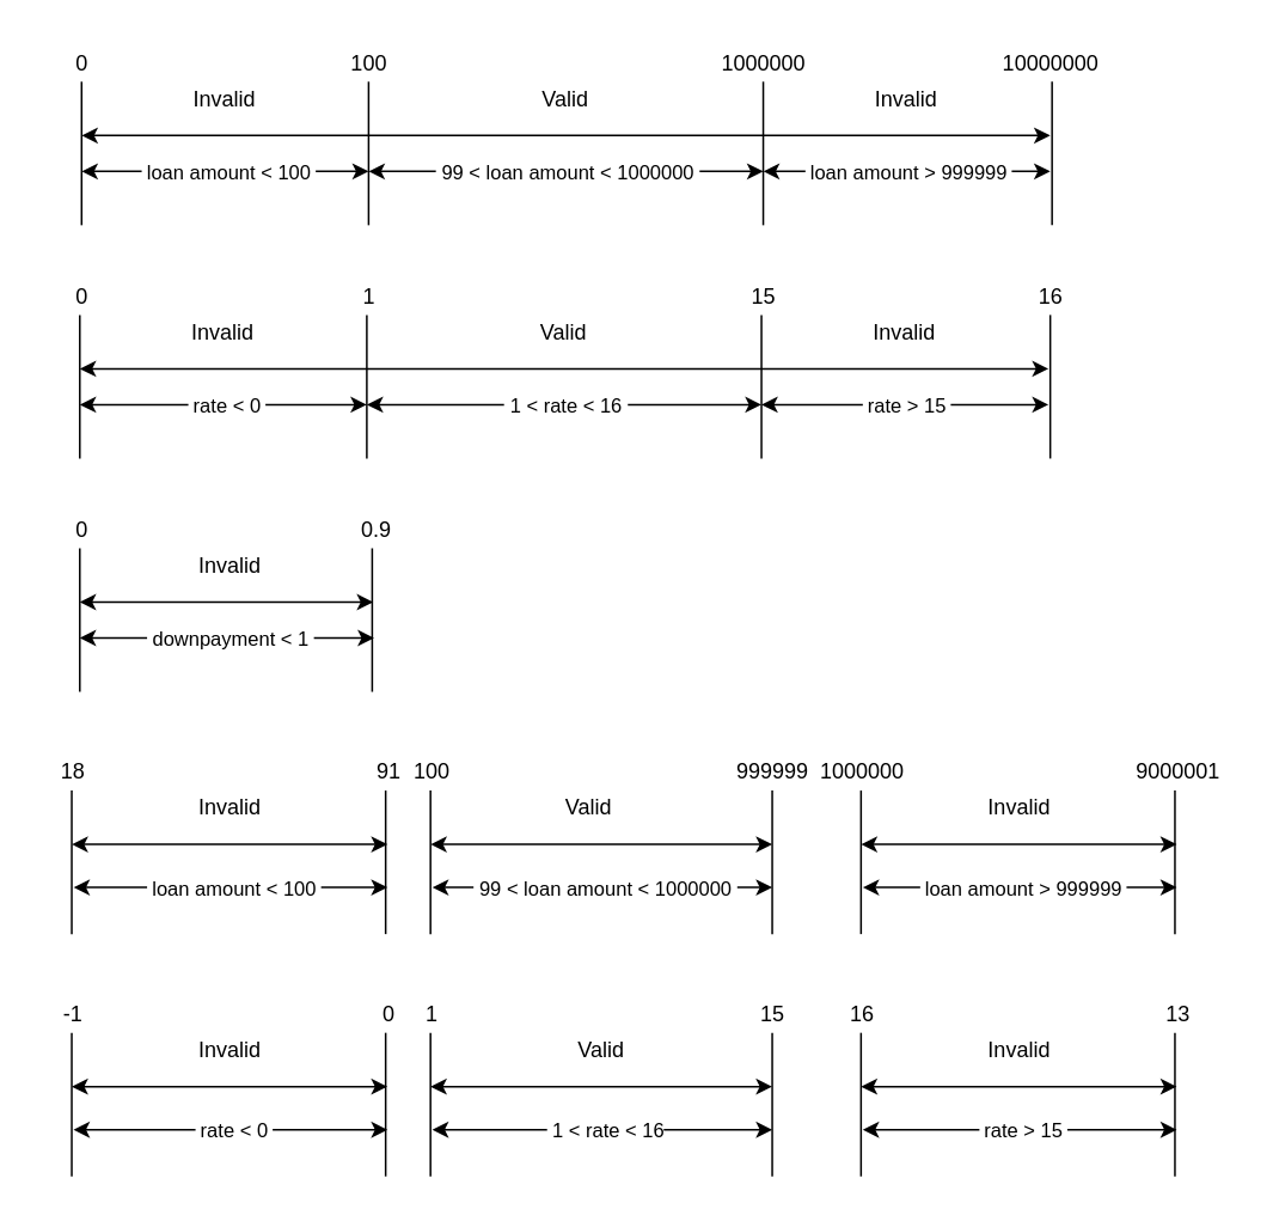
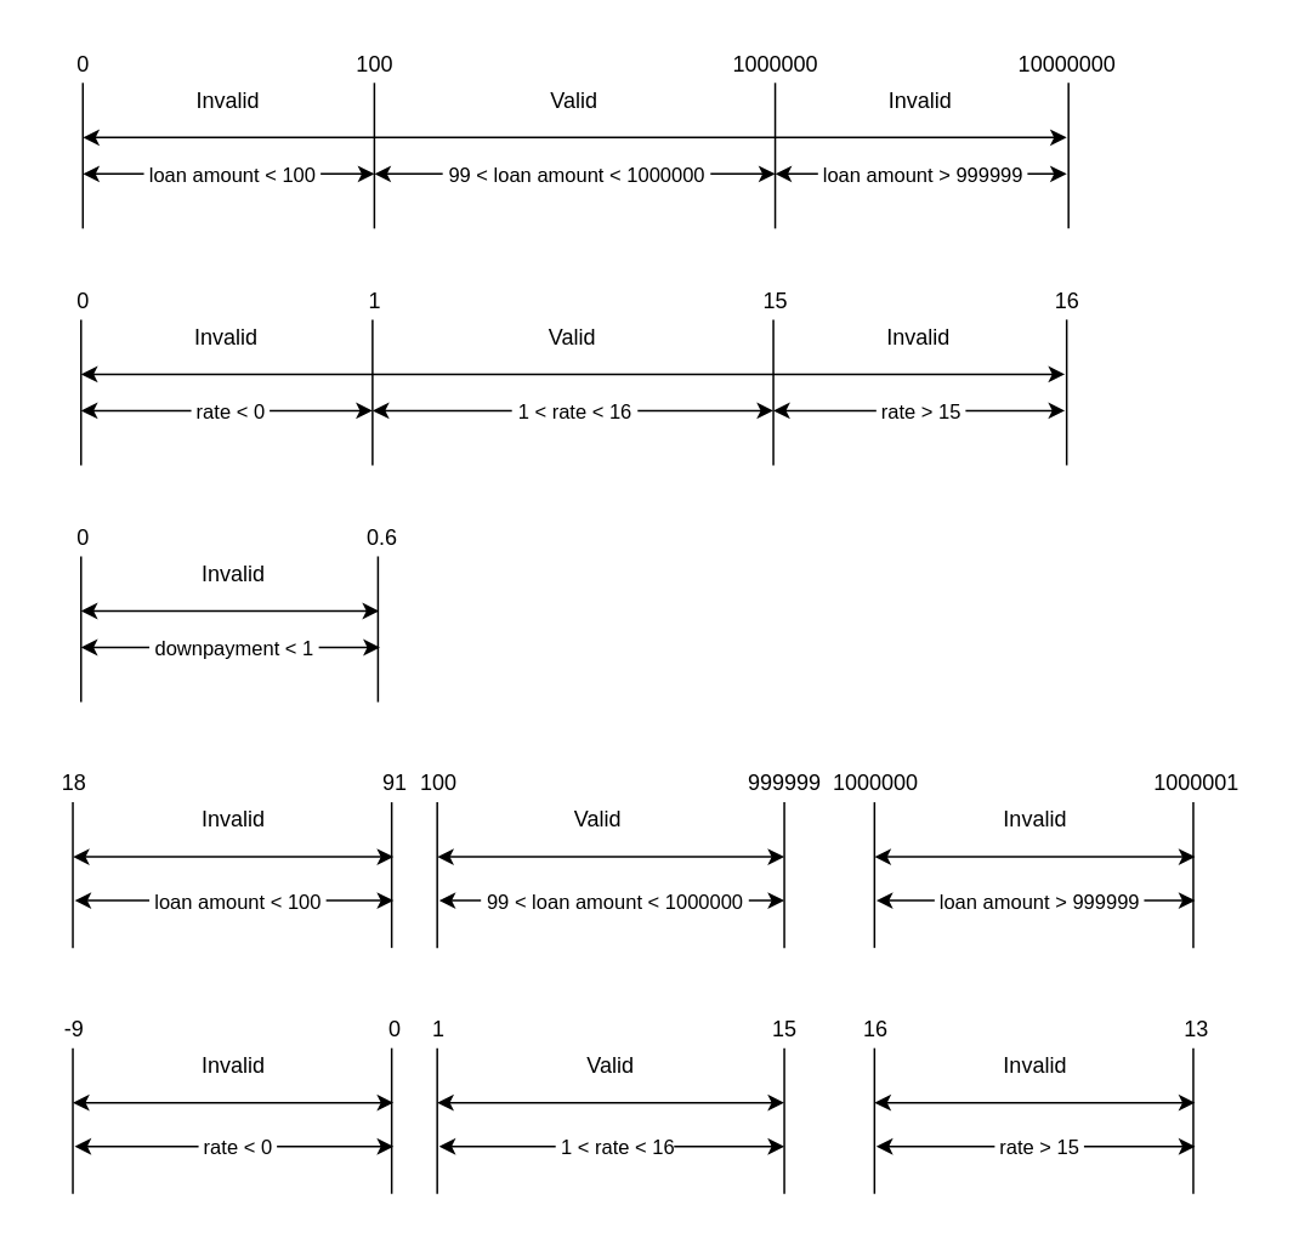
- <mxCell id="44" value="0.9" style="text;html=1;align=center;verticalAlign=middle;resizable=0;points=[];autosize=1;strokeColor=none;fillColor=none;" vertex="1" parent="1"><mxGeometry x="189" y="280" width="40" height="30" as="geometry" /></mxCell>
+ <mxCell id="44" value="0.6" style="text;html=1;align=center;verticalAlign=middle;resizable=0;points=[];autosize=1;strokeColor=none;fillColor=none;" vertex="1" parent="1"><mxGeometry x="189" y="280" width="40" height="30" as="geometry" /></mxCell>
- <mxCell id="69" value="9000001" style="text;html=1;align=center;verticalAlign=middle;resizable=0;points=[];autosize=1;strokeColor=none;fillColor=none;" vertex="1" parent="1"><mxGeometry x="620.5" y="415" width="70" height="30" as="geometry" /></mxCell>
+ <mxCell id="69" value="1000001" style="text;html=1;align=center;verticalAlign=middle;resizable=0;points=[];autosize=1;strokeColor=none;fillColor=none;" vertex="1" parent="1"><mxGeometry x="620.5" y="415" width="70" height="30" as="geometry" /></mxCell>
- <mxCell id="76" value="-1" style="text;html=1;align=center;verticalAlign=middle;resizable=0;points=[];autosize=1;strokeColor=none;fillColor=none;" vertex="1" parent="1"><mxGeometry x="25" y="550" width="30" height="30" as="geometry" /></mxCell>
+ <mxCell id="76" value="-9" style="text;html=1;align=center;verticalAlign=middle;resizable=0;points=[];autosize=1;strokeColor=none;fillColor=none;" vertex="1" parent="1"><mxGeometry x="25" y="550" width="30" height="30" as="geometry" /></mxCell>
